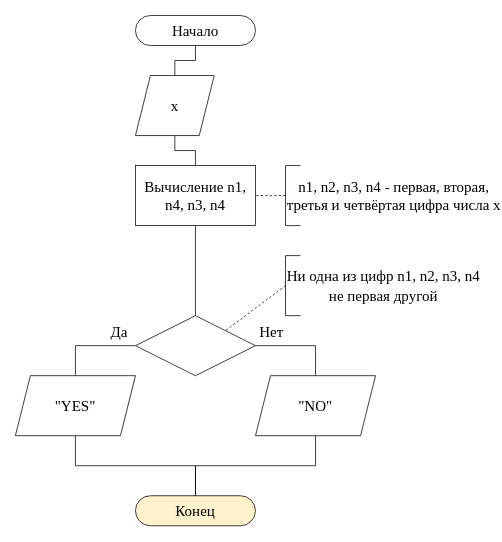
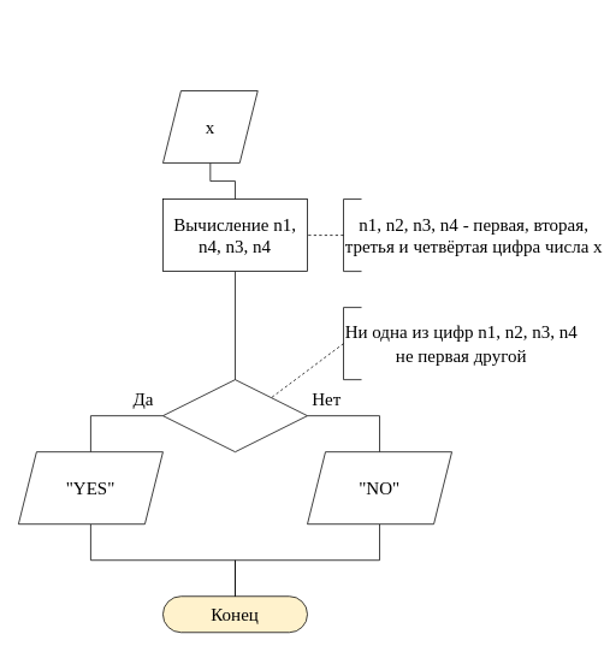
- <mxCell id="3" value="Начало" style="rounded=1;whiteSpace=wrap;html=1;arcSize=50;fontFamily=Times New Roman;fontSize=20;" parent="1" vertex="1"><mxGeometry x="180" y="20" width="160" height="40" as="geometry" /></mxCell>
- <mxCell id="2" value="" style="edgeStyle=orthogonalEdgeStyle;rounded=0;orthogonalLoop=1;jettySize=auto;html=1;endArrow=none;endFill=0;fontFamily=Times New Roman;fontSize=20;" parent="1" source="3" target="5" edge="1"><mxGeometry relative="1" as="geometry" /></mxCell>
